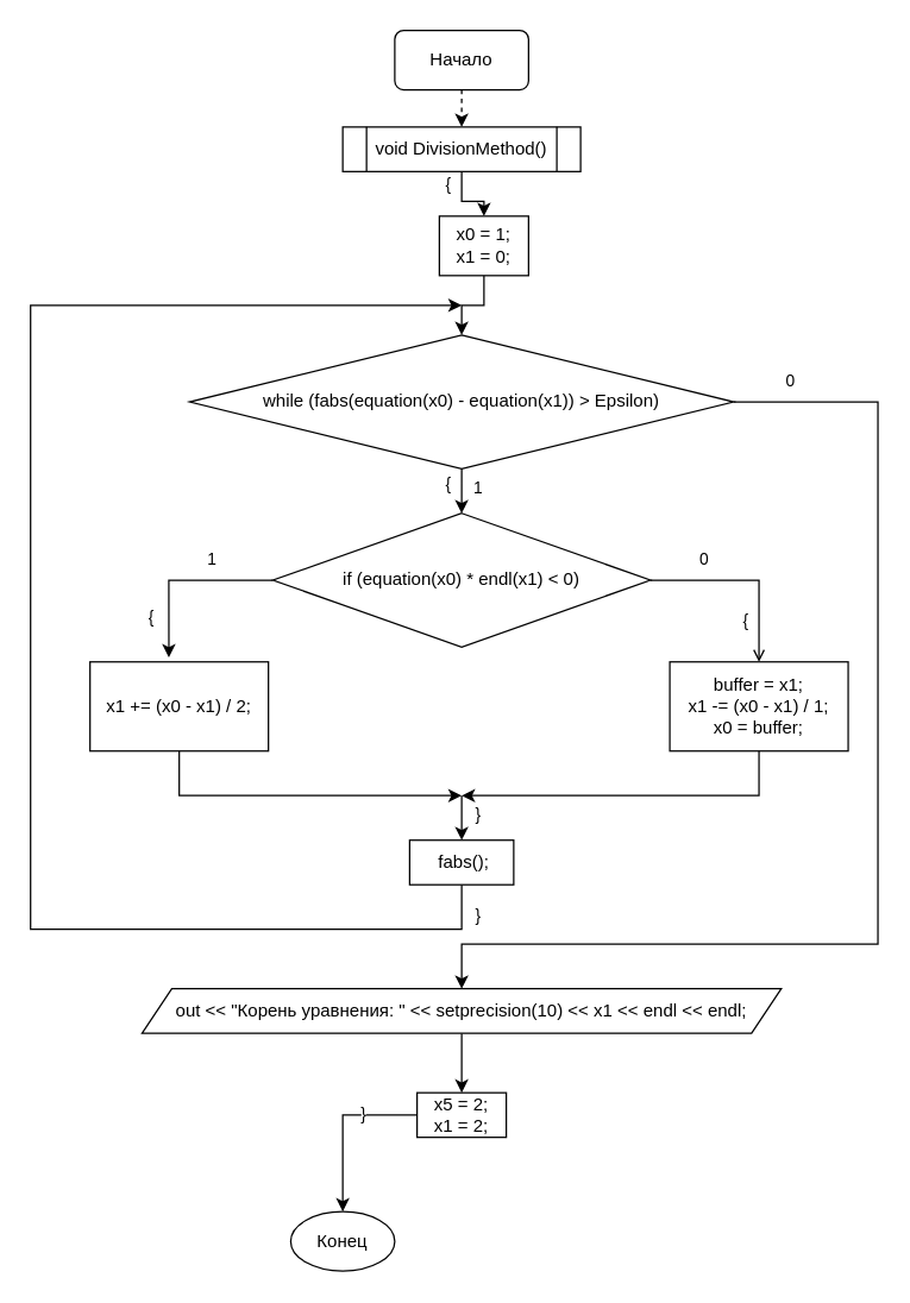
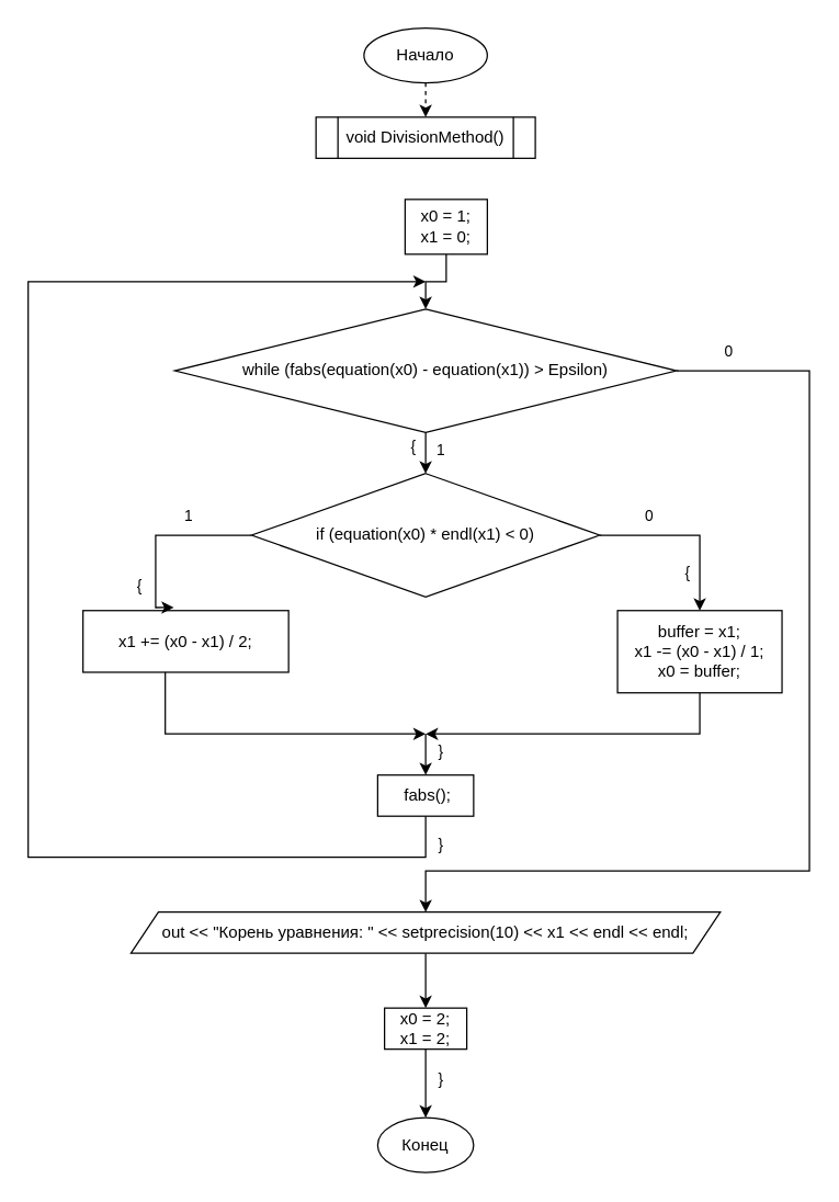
- <mxCell id="3" value="Начало" style="whiteSpace=wrap;html=1;rounded=1;" vertex="1" parent="1"><mxGeometry x="265" y="20" width="90" height="40" as="geometry" /></mxCell>
+ <mxCell id="3" value="Начало" style="ellipse;whiteSpace=wrap;html=1;" vertex="1" parent="1"><mxGeometry x="265" y="20" width="90" height="40" as="geometry" /></mxCell>
- <mxCell id="4" style="edgeStyle=orthogonalEdgeStyle;rounded=0;orthogonalLoop=1;jettySize=auto;html=1;entryX=0.5;entryY=0;entryDx=0;entryDy=0;" edge="1" parent="1" source="6" target="8"><mxGeometry relative="1" as="geometry" /></mxCell>
- <mxCell id="5" value="{" style="edgeLabel;html=1;align=center;verticalAlign=middle;resizable=0;points=[];" vertex="1" connectable="0" parent="4"><mxGeometry x="-0.64" relative="1" as="geometry"><mxPoint x="-10" as="offset" /></mxGeometry></mxCell>
- <mxCell id="15" style="edgeStyle=orthogonalEdgeStyle;rounded=0;orthogonalLoop=1;jettySize=auto;html=1;entryX=0.5;entryY=0;entryDx=0;entryDy=0;endArrow=open;" edge="1" parent="1" source="18" target="22"><mxGeometry relative="1" as="geometry" /></mxCell>
+ <mxCell id="15" style="edgeStyle=orthogonalEdgeStyle;rounded=0;orthogonalLoop=1;jettySize=auto;html=1;entryX=0.5;entryY=0;entryDx=0;entryDy=0;" edge="1" parent="1" source="18" target="22"><mxGeometry relative="1" as="geometry" /></mxCell>
- <mxCell id="20" value="x1 += (x0 - x1) / 2;" style="rounded=0;whiteSpace=wrap;html=1;" vertex="1" parent="1"><mxGeometry x="60" y="445" width="120" height="60" as="geometry" /></mxCell>
+ <mxCell id="20" value="x1 += (x0 - x1) / 2;" style="rounded=0;whiteSpace=wrap;html=1;" vertex="1" parent="1"><mxGeometry x="60" y="445" width="150" height="45" as="geometry" /></mxCell>
- <mxCell id="31" value="x5 = 2;&lt;div&gt;x1 = 2;&lt;/div&gt;" style="rounded=0;whiteSpace=wrap;html=1;" vertex="1" parent="1"><mxGeometry x="280" y="735" width="60" height="30" as="geometry" /></mxCell>
+ <mxCell id="31" value="x0 = 2;&lt;div&gt;x1 = 2;&lt;/div&gt;" style="rounded=0;whiteSpace=wrap;html=1;" vertex="1" parent="1"><mxGeometry x="280" y="735" width="60" height="30" as="geometry" /></mxCell>
- <mxCell id="26" value="Конец" style="ellipse;whiteSpace=wrap;html=1;" vertex="1" parent="1"><mxGeometry x="195" y="815" width="70" height="40" as="geometry" /></mxCell>
+ <mxCell id="26" value="Конец" style="ellipse;whiteSpace=wrap;html=1;" vertex="1" parent="1"><mxGeometry x="275" y="815" width="70" height="40" as="geometry" /></mxCell>
